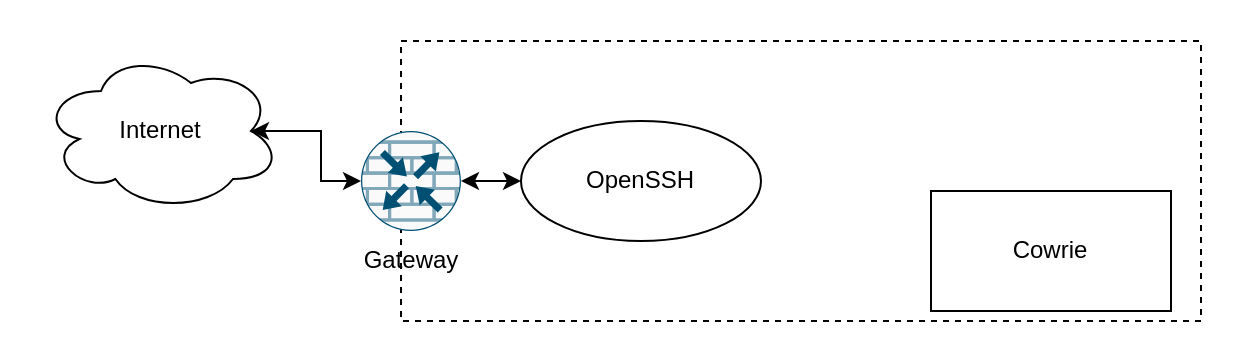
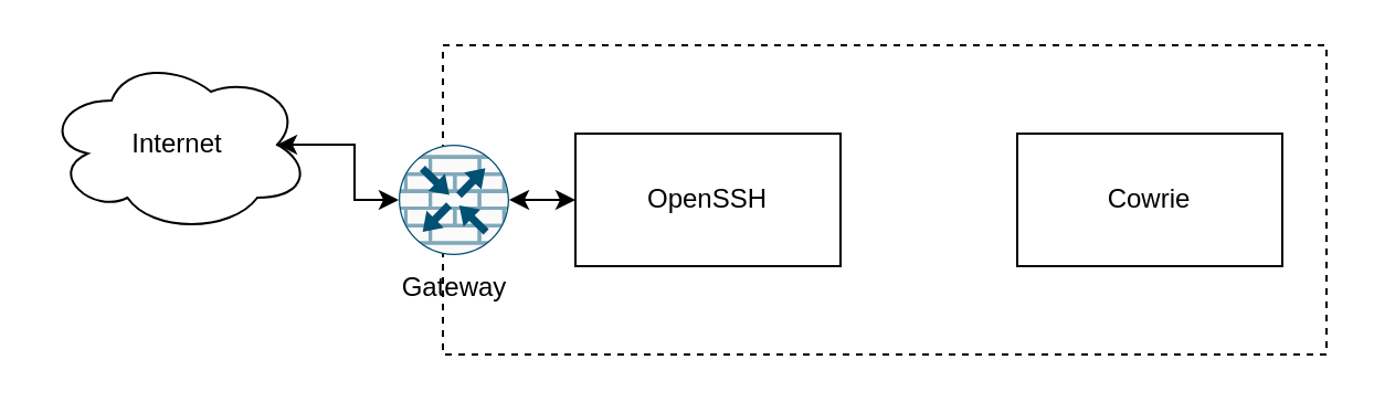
- <mxCell id="3" value="OpenSSH" style="ellipse;whiteSpace=wrap;html=1;" vertex="1" parent="1"><mxGeometry x="260" y="60" width="120" height="60" as="geometry" /></mxCell>
+ <mxCell id="3" value="OpenSSH" style="rounded=0;whiteSpace=wrap;html=1;" vertex="1" parent="1"><mxGeometry x="260" y="60" width="120" height="60" as="geometry" /></mxCell>
- <mxCell id="8" value="&lt;div&gt;Cowrie&lt;/div&gt;" style="rounded=0;whiteSpace=wrap;html=1;" vertex="1" parent="1"><mxGeometry x="465" y="95" width="120" height="60" as="geometry" /></mxCell>
+ <mxCell id="8" value="&lt;div&gt;Cowrie&lt;/div&gt;" style="rounded=0;whiteSpace=wrap;html=1;" vertex="1" parent="1"><mxGeometry x="460" y="60" width="120" height="60" as="geometry" /></mxCell>
